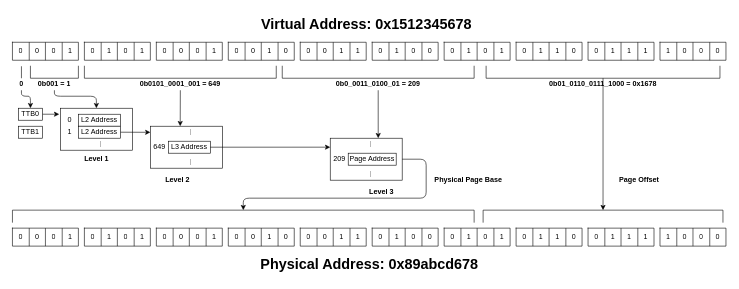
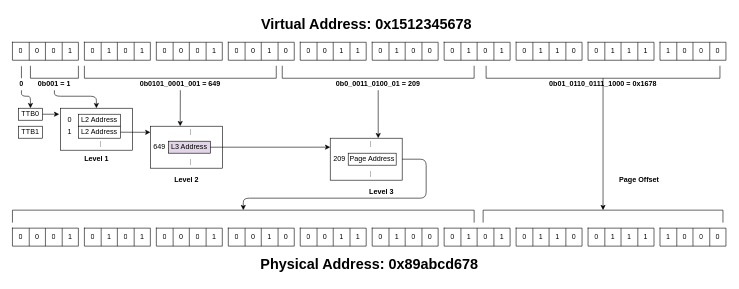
- <mxCell id="85" value="L3 Address" style="rounded=0;whiteSpace=wrap;html=1;strokeWidth=1;fontSize=12;" vertex="1" parent="82"><mxGeometry x="30" y="25" width="70" height="20" as="geometry" /></mxCell>
+ <mxCell id="85" value="L3 Address" style="rounded=0;whiteSpace=wrap;html=1;strokeWidth=1;fontSize=12;fillColor=#e1d5e7;" vertex="1" parent="82"><mxGeometry x="30" y="25" width="70" height="20" as="geometry" /></mxCell>
- <mxCell id="99" value="&lt;font style=&quot;font-size: 12px;&quot;&gt;Level 2&lt;/font&gt;" style="text;strokeColor=none;fillColor=none;html=1;fontSize=12;fontStyle=1;verticalAlign=middle;align=center;strokeWidth=1;" vertex="1" parent="1"><mxGeometry x="235" y="290" width="120" height="20" as="geometry" /></mxCell>
+ <mxCell id="99" value="&lt;font style=&quot;font-size: 12px;&quot;&gt;Level 2&lt;/font&gt;" style="text;strokeColor=none;fillColor=none;html=1;fontSize=12;fontStyle=1;verticalAlign=middle;align=center;strokeWidth=1;" vertex="1" parent="1"><mxGeometry x="250" y="290" width="120" height="20" as="geometry" /></mxCell>
- <mxCell id="167" value="&lt;font style=&quot;font-size: 12px;&quot;&gt;Physical Page Base&lt;/font&gt;" style="text;strokeColor=none;fillColor=none;html=1;fontSize=12;fontStyle=1;verticalAlign=middle;align=center;strokeWidth=1;" vertex="1" parent="1"><mxGeometry x="720" y="290" width="120" height="20" as="geometry" /></mxCell>
